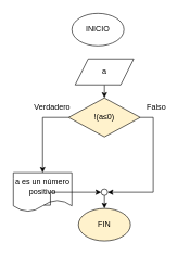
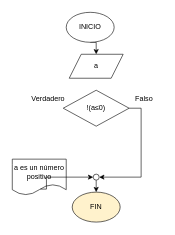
+ <mxCell id="2" style="edgeStyle=orthogonalEdgeStyle;rounded=0;orthogonalLoop=1;jettySize=auto;html=1;exitX=0.5;exitY=1;exitDx=0;exitDy=0;entryX=0.5;entryY=0;entryDx=0;entryDy=0;" parent="1" source="3" target="9" edge="1"><mxGeometry relative="1" as="geometry" /></mxCell>
- <mxCell id="8" style="edgeStyle=orthogonalEdgeStyle;rounded=0;orthogonalLoop=1;jettySize=auto;html=1;exitX=0.5;exitY=1;exitDx=0;exitDy=0;entryX=0.5;entryY=0;entryDx=0;entryDy=0;" parent="1" source="9" target="7" edge="1"><mxGeometry relative="1" as="geometry" /></mxCell>
- <mxCell id="5" style="edgeStyle=orthogonalEdgeStyle;rounded=0;orthogonalLoop=1;jettySize=auto;html=1;exitX=0;exitY=0.5;exitDx=0;exitDy=0;entryX=0.5;entryY=0;entryDx=0;entryDy=0;" parent="1" source="7" target="10" edge="1"><mxGeometry relative="1" as="geometry" /></mxCell>
- <mxCell id="7" value="!(a≤0)" style="rhombus;whiteSpace=wrap;html=1;fillColor=#fff2cc;" parent="1" vertex="1"><mxGeometry x="105" y="150" width="110" height="60" as="geometry" /></mxCell>
+ <mxCell id="7" value="!(a≤0)" style="rhombus;whiteSpace=wrap;html=1;" parent="1" vertex="1"><mxGeometry x="105" y="150" width="110" height="60" as="geometry" /></mxCell>
